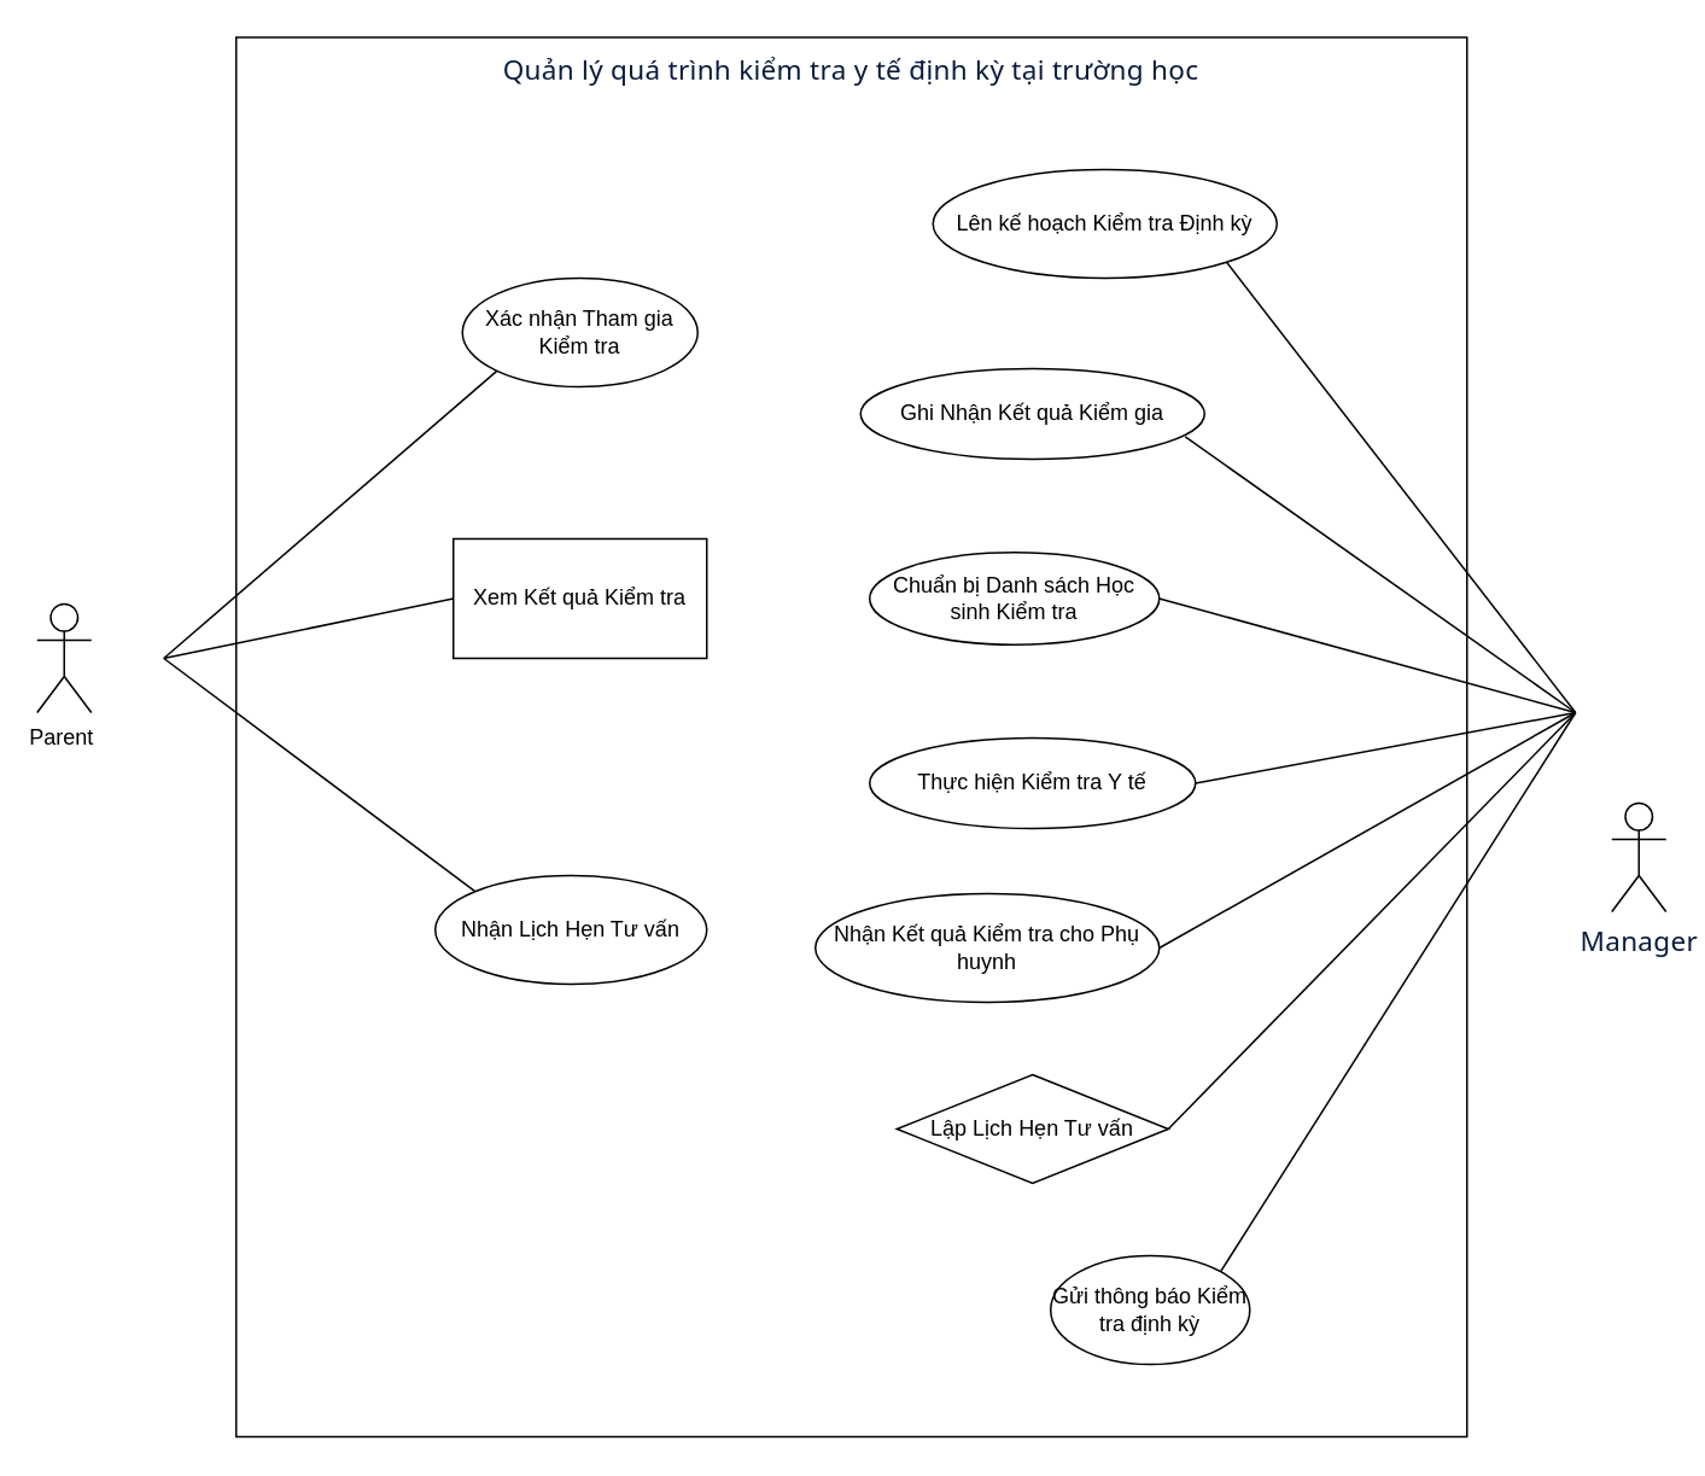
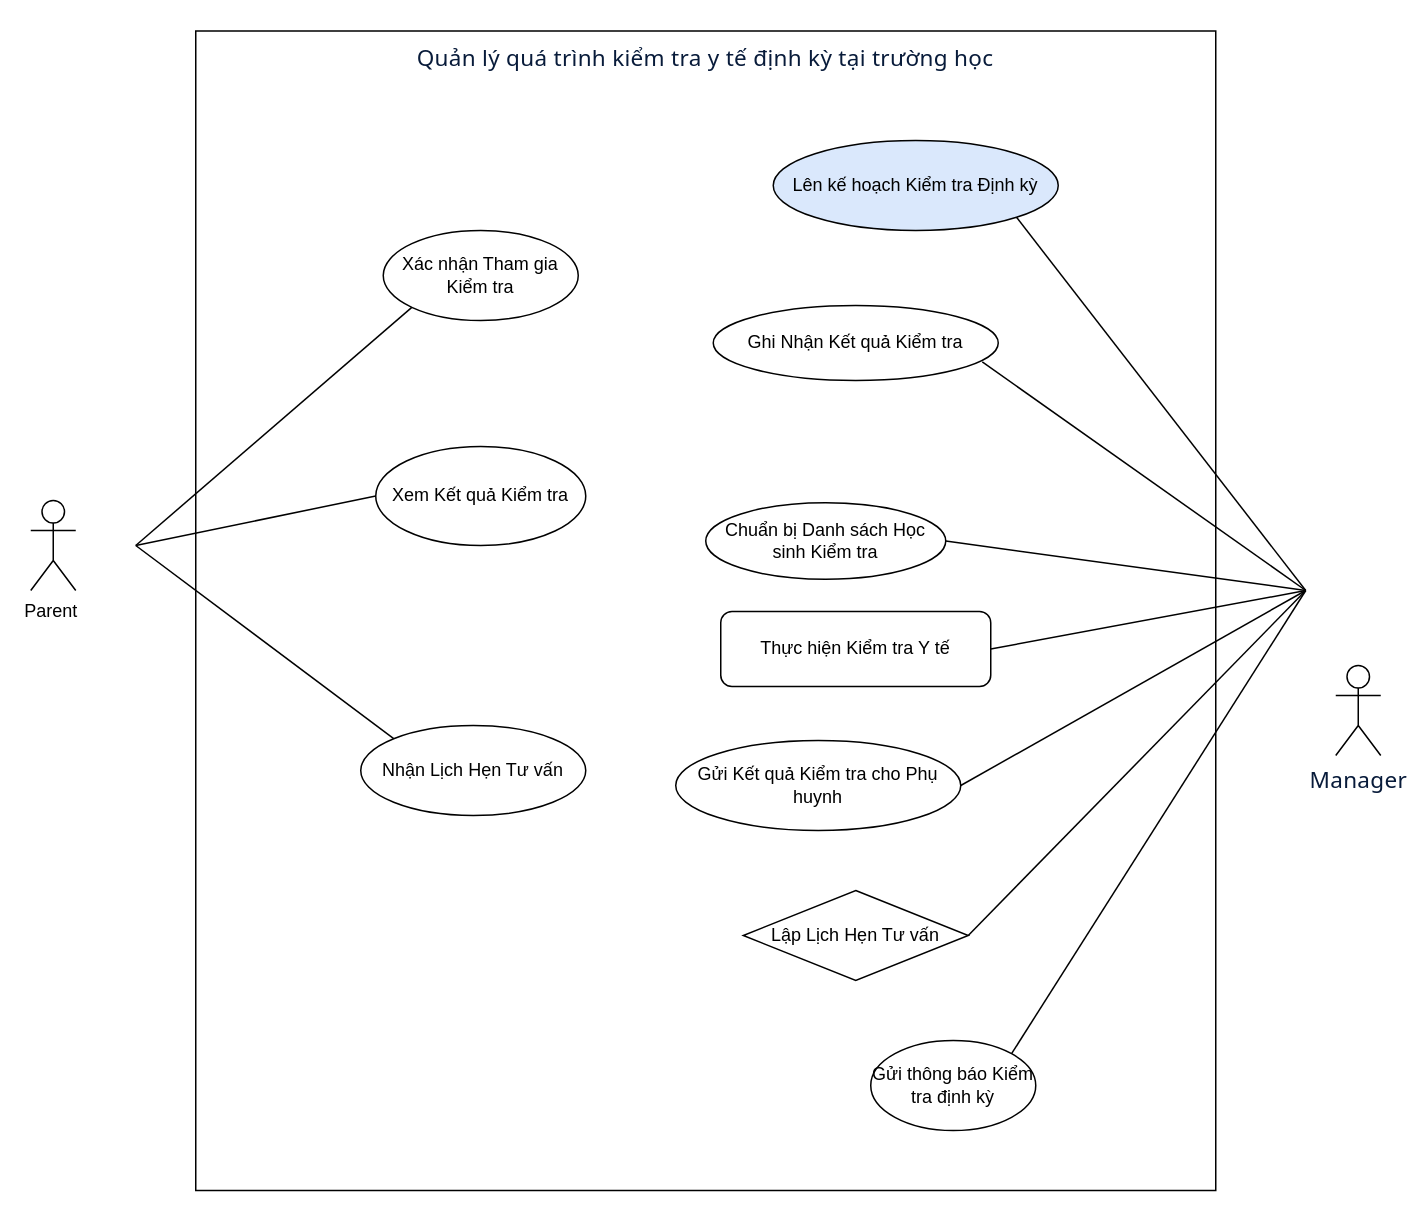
- <mxCell id="8" value="Lên kế hoạch Kiểm tra Định kỳ" style="ellipse;whiteSpace=wrap;html=1;" vertex="1" parent="1"><mxGeometry x="515" y="93" width="190" height="60" as="geometry" /></mxCell>
+ <mxCell id="8" value="Lên kế hoạch Kiểm tra Định kỳ" style="ellipse;whiteSpace=wrap;html=1;fillColor=#dae8fc;" vertex="1" parent="1"><mxGeometry x="515" y="93" width="190" height="60" as="geometry" /></mxCell>
- <mxCell id="9" value="Ghi Nhận Kết quả Kiểm gia" style="ellipse;whiteSpace=wrap;html=1;" vertex="1" parent="1"><mxGeometry x="475" y="203" width="190" height="50" as="geometry" /></mxCell>
+ <mxCell id="9" value="Ghi Nhận Kết quả Kiểm tra" style="ellipse;whiteSpace=wrap;html=1;" vertex="1" parent="1"><mxGeometry x="475" y="203" width="190" height="50" as="geometry" /></mxCell>
- <mxCell id="5" value="Xem Kết quả Kiểm tra" style="whiteSpace=wrap;html=1;rounded=0;" vertex="1" parent="1"><mxGeometry x="250" y="297" width="140" height="66" as="geometry" /></mxCell>
+ <mxCell id="5" value="Xem Kết quả Kiểm tra" style="ellipse;whiteSpace=wrap;html=1;" vertex="1" parent="1"><mxGeometry x="250" y="297" width="140" height="66" as="geometry" /></mxCell>
- <mxCell id="10" value="Chuẩn bị Danh sách Học sinh Kiểm tra" style="ellipse;whiteSpace=wrap;html=1;" vertex="1" parent="1"><mxGeometry x="480" y="304.5" width="160" height="51" as="geometry" /></mxCell>
+ <mxCell id="10" value="Chuẩn bị Danh sách Học sinh Kiểm tra" style="ellipse;whiteSpace=wrap;html=1;" vertex="1" parent="1"><mxGeometry x="470" y="334.5" width="160" height="51" as="geometry" /></mxCell>
- <mxCell id="11" value="Thực hiện Kiểm tra Y tế" style="ellipse;whiteSpace=wrap;html=1;" vertex="1" parent="1"><mxGeometry x="480" y="407" width="180" height="50" as="geometry" /></mxCell>
+ <mxCell id="11" value="Thực hiện Kiểm tra Y tế" style="whiteSpace=wrap;html=1;rounded=1;" vertex="1" parent="1"><mxGeometry x="480" y="407" width="180" height="50" as="geometry" /></mxCell>
- <mxCell id="12" value="Nhận Kết quả Kiểm tra cho Phụ huynh" style="ellipse;whiteSpace=wrap;html=1;" vertex="1" parent="1"><mxGeometry x="450" y="493" width="190" height="60" as="geometry" /></mxCell>
+ <mxCell id="12" value="Gửi Kết quả Kiểm tra cho Phụ huynh" style="ellipse;whiteSpace=wrap;html=1;" vertex="1" parent="1"><mxGeometry x="450" y="493" width="190" height="60" as="geometry" /></mxCell>
